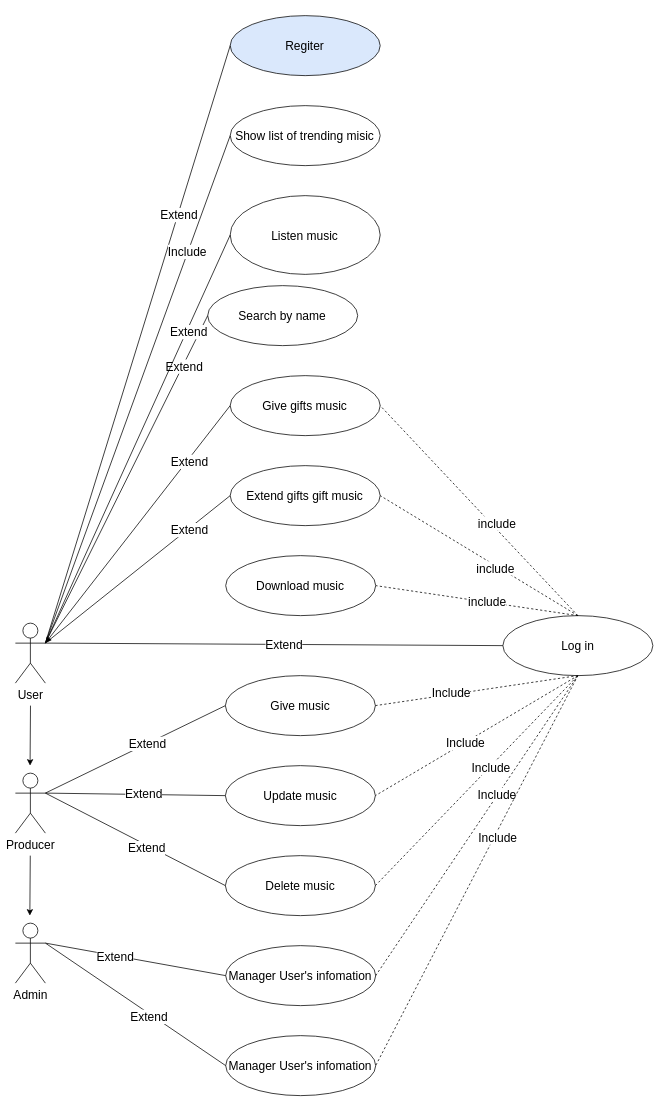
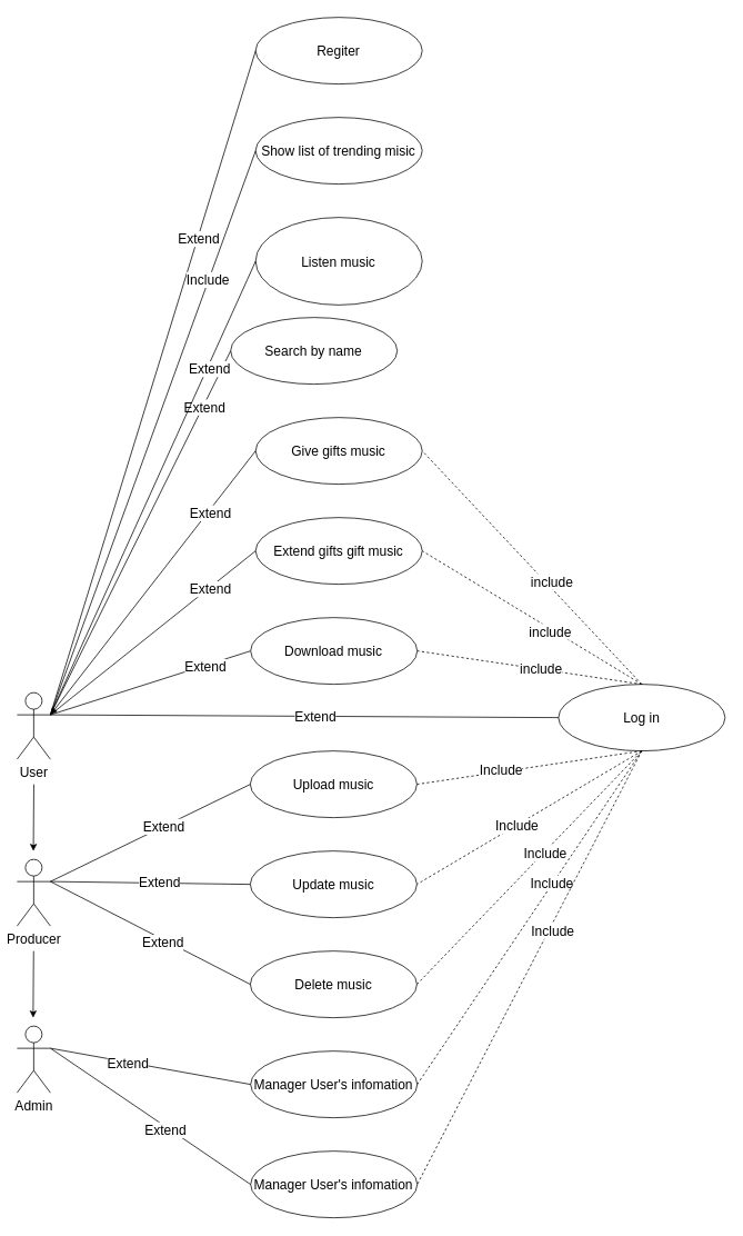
- <mxCell id="8" value="Regiter" style="ellipse;whiteSpace=wrap;html=1;fontSize=16;fillColor=#dae8fc;" parent="1" vertex="1"><mxGeometry x="306.42" y="20" width="200" height="80" as="geometry" /></mxCell>
+ <mxCell id="8" value="Regiter" style="ellipse;whiteSpace=wrap;html=1;fontSize=16;" parent="1" vertex="1"><mxGeometry x="306.42" y="20" width="200" height="80" as="geometry" /></mxCell>
+ <mxCell id="18" value="" style="endArrow=none;html=1;rounded=0;entryX=1;entryY=0.333;entryDx=0;entryDy=0;entryPerimeter=0;exitX=0;exitY=0.5;exitDx=0;exitDy=0;fontSize=16;" parent="1" source="47" target="5" edge="1"><mxGeometry width="50" height="50" relative="1" as="geometry"><mxPoint x="150" y="880" as="sourcePoint" /><mxPoint x="200" y="830" as="targetPoint" /></mxGeometry></mxCell>
+ <mxCell id="19" value="Extend" style="edgeLabel;html=1;align=center;verticalAlign=middle;resizable=0;points=[];fontSize=16;" parent="18" vertex="1" connectable="0"><mxGeometry x="-0.543" y="1" relative="1" as="geometry"><mxPoint as="offset" /></mxGeometry></mxCell>
- <mxCell id="31" value="Give music" style="ellipse;whiteSpace=wrap;html=1;fontSize=16;" parent="1" vertex="1"><mxGeometry x="300" y="900" width="200" height="80" as="geometry" /></mxCell>
+ <mxCell id="31" value="Upload music" style="ellipse;whiteSpace=wrap;html=1;fontSize=16;" parent="1" vertex="1"><mxGeometry x="300" y="900" width="200" height="80" as="geometry" /></mxCell>
